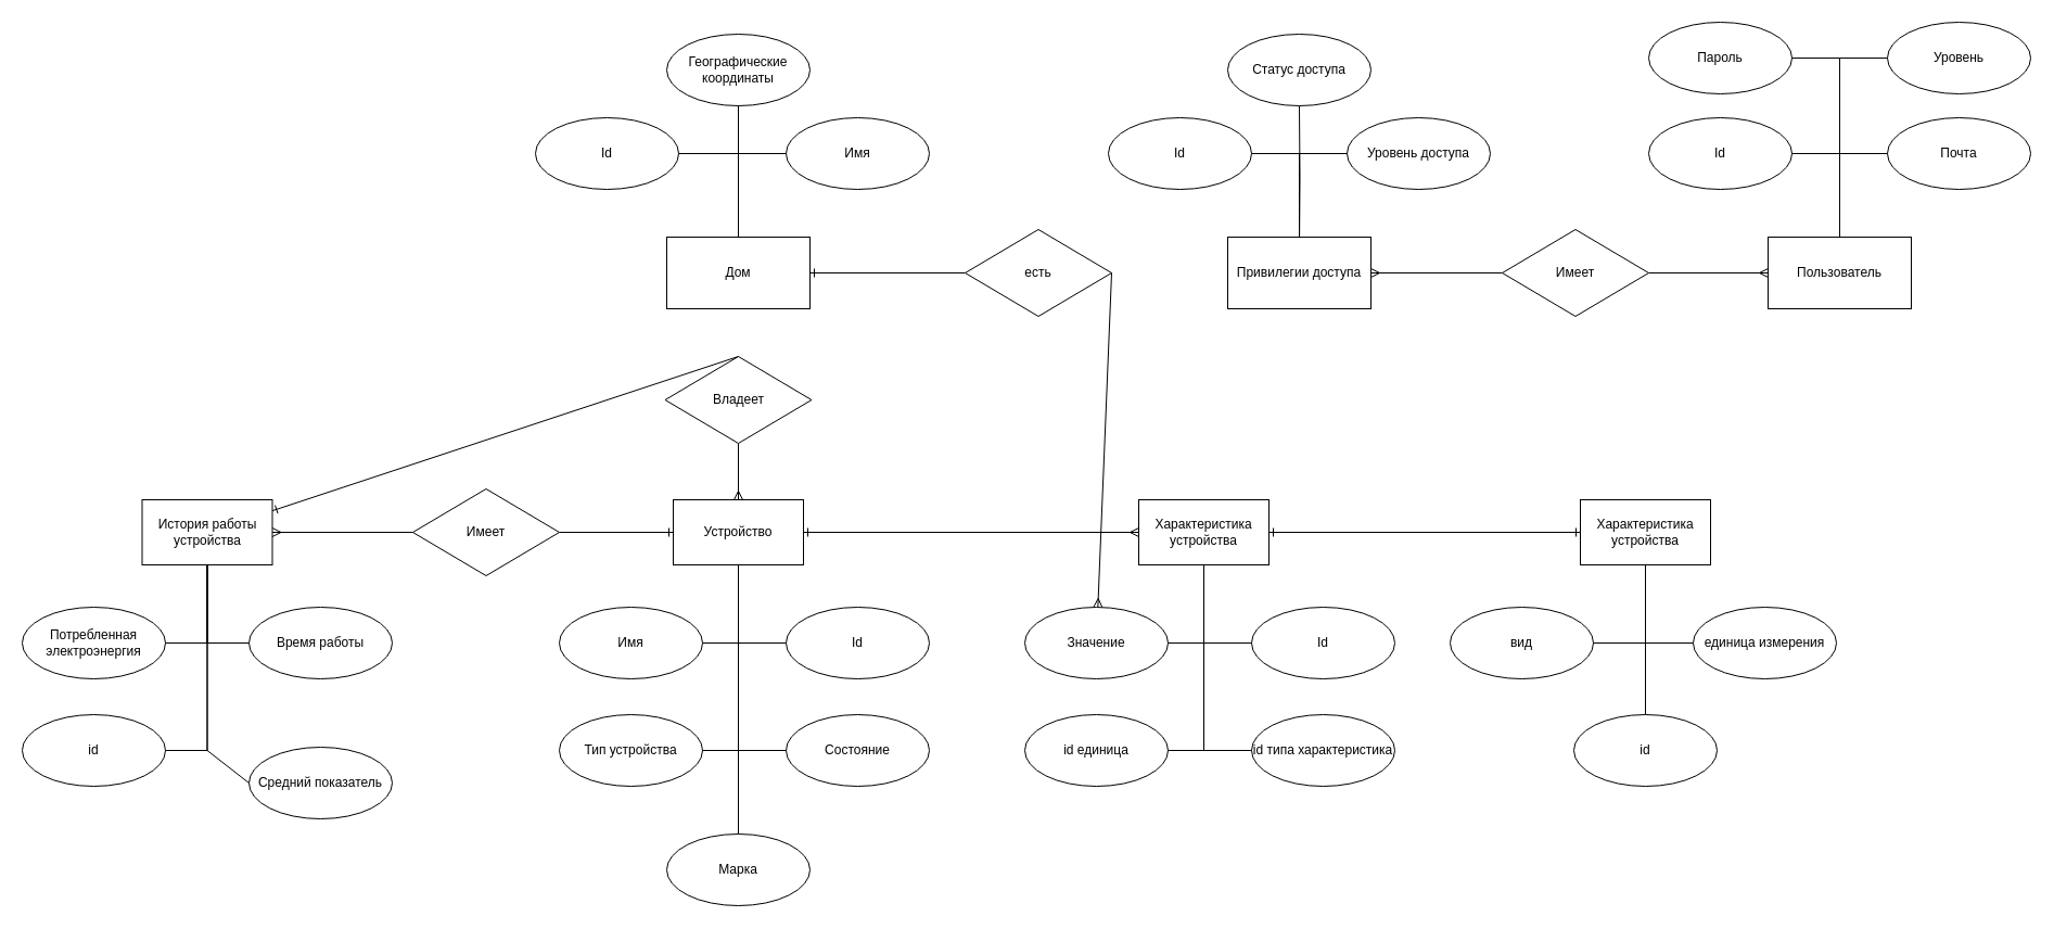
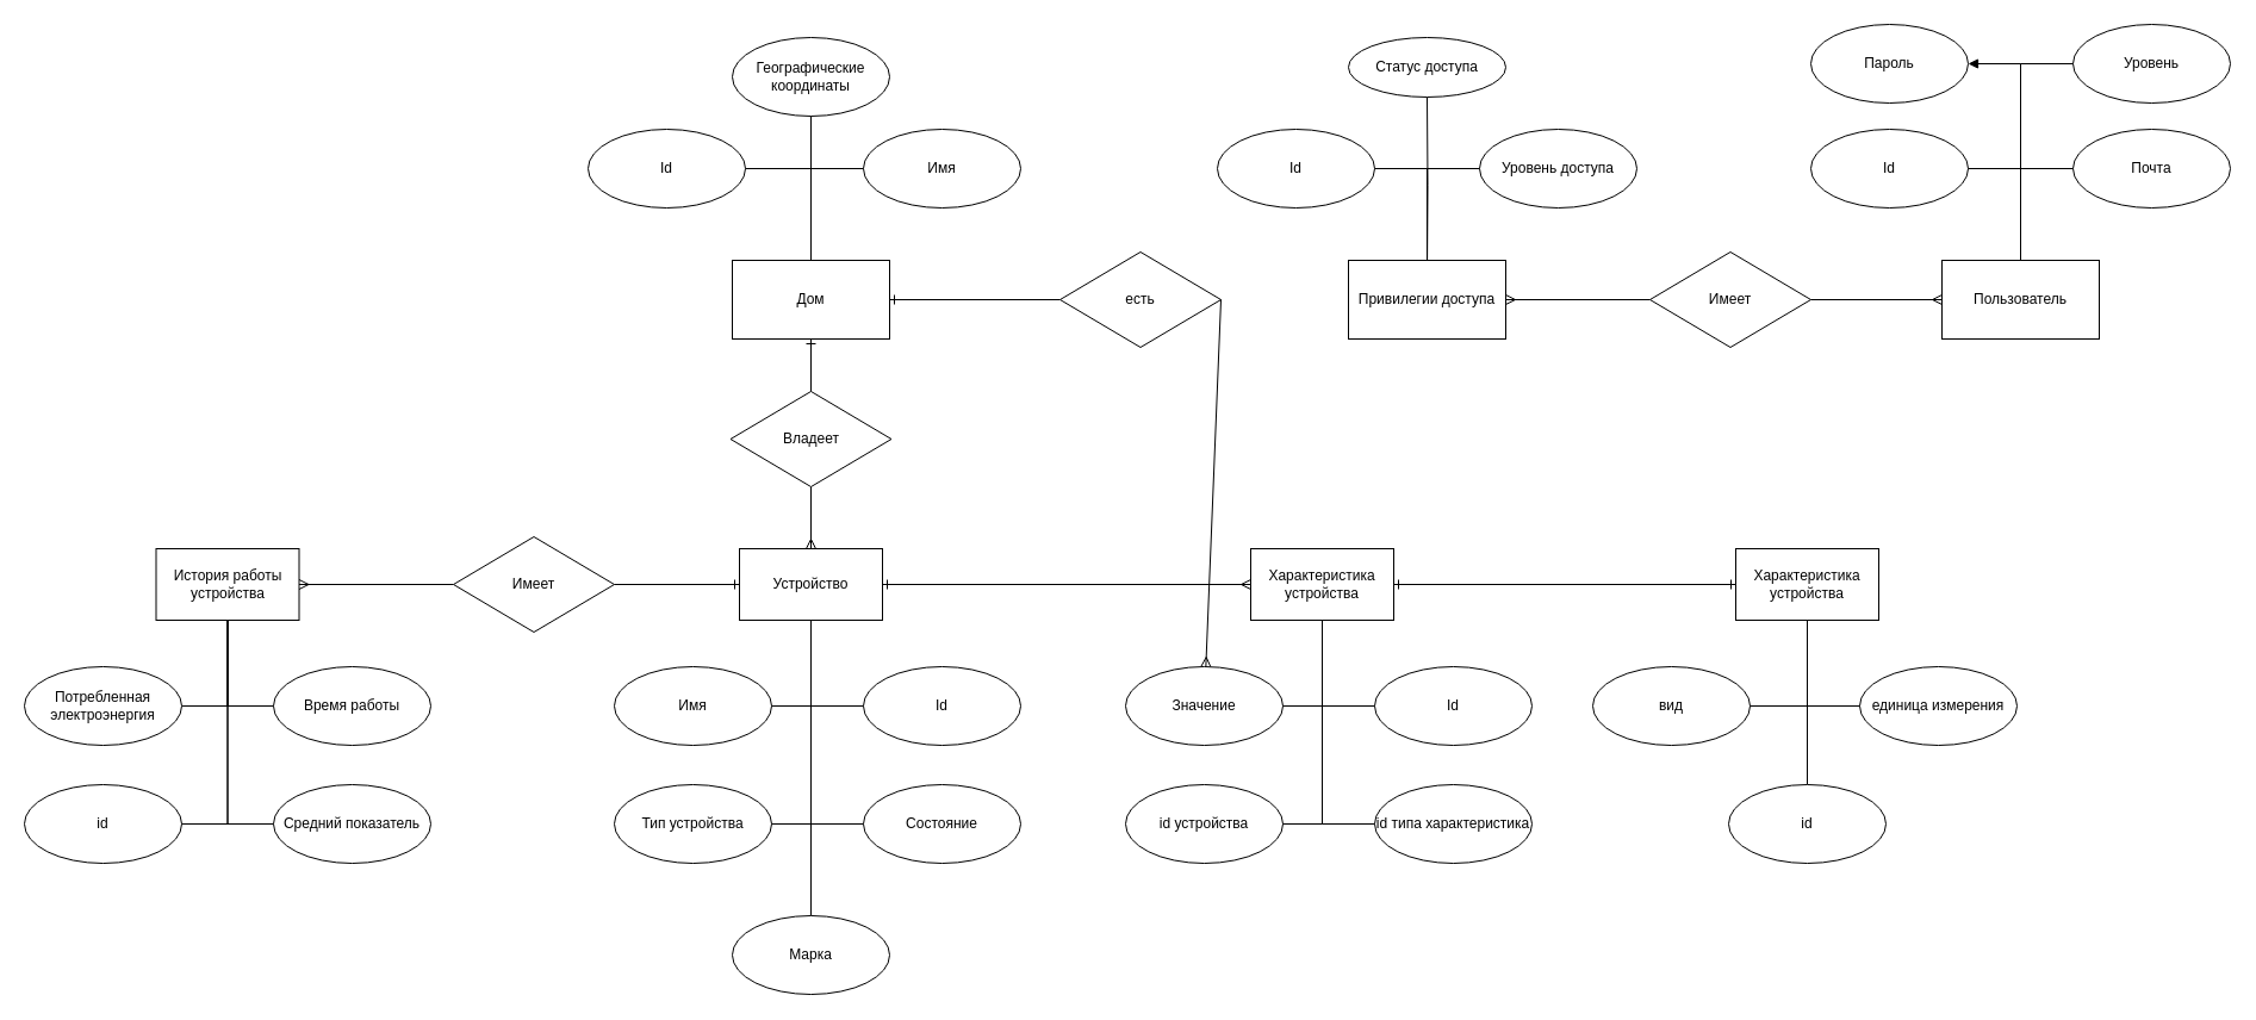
- <mxCell id="8" value="" style="endArrow=none;html=1;rounded=0;exitX=0.5;exitY=0;exitDx=0;exitDy=0;entryX=1;entryY=0.5;entryDx=0;entryDy=0;" parent="1" source="2" target="3" edge="1"><mxGeometry width="50" height="50" relative="1" as="geometry"><mxPoint x="1959" y="301" as="sourcePoint" /><mxPoint x="2009" y="251" as="targetPoint" /><Array as="points"><mxPoint x="1695" y="53" /></Array></mxGeometry></mxCell>
+ <mxCell id="8" value="" style="endArrow=block;html=1;rounded=0;exitX=0.5;exitY=0;exitDx=0;exitDy=0;entryX=1;entryY=0.5;entryDx=0;entryDy=0;" parent="1" source="2" target="3" edge="1"><mxGeometry width="50" height="50" relative="1" as="geometry"><mxPoint x="1959" y="301" as="sourcePoint" /><mxPoint x="2009" y="251" as="targetPoint" /><Array as="points"><mxPoint x="1695" y="53" /></Array></mxGeometry></mxCell>
- <mxCell id="16" value="Статус доступа" style="ellipse;whiteSpace=wrap;html=1;" parent="1" vertex="1"><mxGeometry x="1131" y="31" width="132" height="66" as="geometry" /></mxCell>
+ <mxCell id="16" value="Статус доступа" style="ellipse;whiteSpace=wrap;html=1;" parent="1" vertex="1"><mxGeometry x="1131" y="31" width="132" height="50" as="geometry" /></mxCell>
- <mxCell id="52" value="" style="endArrow=ERone;html=1;rounded=0;exitX=0.5;exitY=0;exitDx=0;exitDy=0;startArrow=none;startFill=0;endFill=0;" parent="1" source="30" target="36" edge="1"><mxGeometry width="50" height="50" relative="1" as="geometry"><mxPoint x="581" y="543" as="sourcePoint" /><mxPoint x="631" y="493" as="targetPoint" /></mxGeometry></mxCell>
+ <mxCell id="52" value="" style="endArrow=ERone;html=1;rounded=0;entryX=0.5;entryY=1;entryDx=0;entryDy=0;exitX=0.5;exitY=0;exitDx=0;exitDy=0;startArrow=none;startFill=0;endFill=0;" parent="1" source="30" target="45" edge="1"><mxGeometry width="50" height="50" relative="1" as="geometry"><mxPoint x="581" y="543" as="sourcePoint" /><mxPoint x="631" y="493" as="targetPoint" /></mxGeometry></mxCell>
- <mxCell id="64" value="id единица" style="ellipse;whiteSpace=wrap;html=1;" vertex="1" parent="1"><mxGeometry x="944" y="658" width="132" height="66" as="geometry" /></mxCell>
+ <mxCell id="64" value="id устройства" style="ellipse;whiteSpace=wrap;html=1;" vertex="1" parent="1"><mxGeometry x="944" y="658" width="132" height="66" as="geometry" /></mxCell>
- <mxCell id="39" value="Средний показатель" style="ellipse;whiteSpace=wrap;html=1;" parent="1" vertex="1"><mxGeometry x="229" y="688" width="132" height="66" as="geometry" /></mxCell>
+ <mxCell id="39" value="Средний показатель" style="ellipse;whiteSpace=wrap;html=1;" parent="1" vertex="1"><mxGeometry x="229" y="658" width="132" height="66" as="geometry" /></mxCell>
